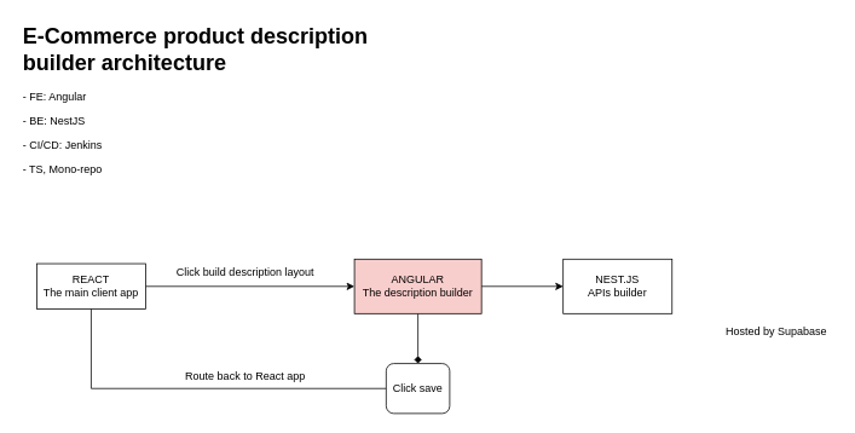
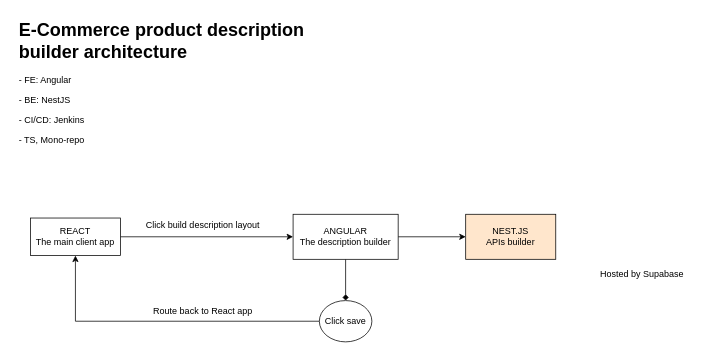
- <mxCell id="7" value="ANGULAR&lt;br&gt;The description builder" style="whiteSpace=wrap;html=1;rounded=0;fillColor=#f8cecc;" parent="1" vertex="1"><mxGeometry x="390" y="285" width="140" height="60" as="geometry" /></mxCell>
+ <mxCell id="7" value="ANGULAR&lt;br&gt;The description builder" style="whiteSpace=wrap;html=1;rounded=0;" parent="1" vertex="1"><mxGeometry x="390" y="285" width="140" height="60" as="geometry" /></mxCell>
- <mxCell id="9" value="NEST.JS&lt;br&gt;APIs builder" style="whiteSpace=wrap;html=1;rounded=0;" parent="1" vertex="1"><mxGeometry x="620" y="285" width="120" height="60" as="geometry" /></mxCell>
+ <mxCell id="9" value="NEST.JS&lt;br&gt;APIs builder" style="whiteSpace=wrap;html=1;rounded=0;fillColor=#ffe6cc;" parent="1" vertex="1"><mxGeometry x="620" y="285" width="120" height="60" as="geometry" /></mxCell>
- <mxCell id="11" style="edgeStyle=orthogonalEdgeStyle;rounded=0;orthogonalLoop=1;jettySize=auto;html=1;endArrow=none;" parent="1" source="12" target="3" edge="1"><mxGeometry relative="1" as="geometry" /></mxCell>
+ <mxCell id="11" style="edgeStyle=orthogonalEdgeStyle;rounded=0;orthogonalLoop=1;jettySize=auto;html=1;" parent="1" source="12" target="3" edge="1"><mxGeometry relative="1" as="geometry" /></mxCell>
- <mxCell id="12" value="Click save" style="whiteSpace=wrap;html=1;rounded=1;" parent="1" vertex="1"><mxGeometry x="425" y="400" width="70" height="55" as="geometry" /></mxCell>
+ <mxCell id="12" value="Click save" style="ellipse;whiteSpace=wrap;html=1;rounded=0;" parent="1" vertex="1"><mxGeometry x="425" y="400" width="70" height="55" as="geometry" /></mxCell>
